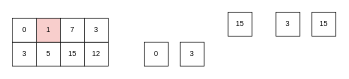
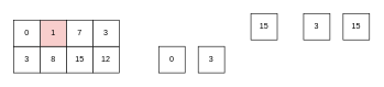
- <mxCell id="2" value="5" style="rounded=0;whiteSpace=wrap;html=1;" vertex="1" parent="1"><mxGeometry x="60" y="70" width="40" height="40" as="geometry" /></mxCell>
+ <mxCell id="2" value="8" style="rounded=0;whiteSpace=wrap;html=1;" vertex="1" parent="1"><mxGeometry x="60" y="70" width="40" height="40" as="geometry" /></mxCell>
